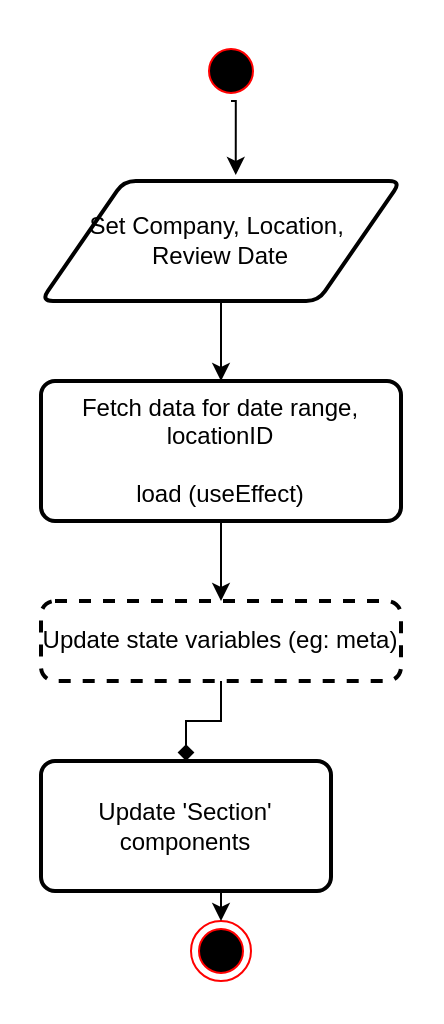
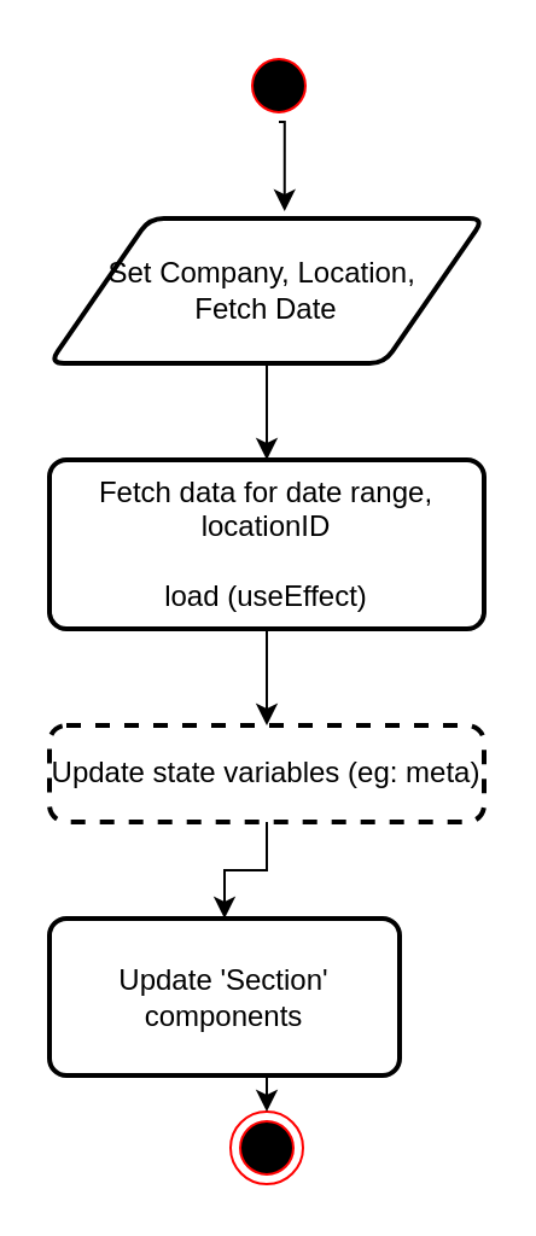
- <mxCell id="5" value="&lt;div&gt;Set Company, Location,&amp;nbsp;&lt;/div&gt;&lt;div&gt;Review Date&lt;/div&gt;" style="shape=parallelogram;html=1;strokeWidth=2;perimeter=parallelogramPerimeter;whiteSpace=wrap;rounded=1;arcSize=12;size=0.23;" vertex="1" parent="1"><mxGeometry x="20" y="90" width="180" height="60" as="geometry" /></mxCell>
+ <mxCell id="5" value="&lt;div&gt;Set Company, Location,&amp;nbsp;&lt;/div&gt;&lt;div&gt;Fetch Date&lt;/div&gt;" style="shape=parallelogram;html=1;strokeWidth=2;perimeter=parallelogramPerimeter;whiteSpace=wrap;rounded=1;arcSize=12;size=0.23;" vertex="1" parent="1"><mxGeometry x="20" y="90" width="180" height="60" as="geometry" /></mxCell>
- <mxCell id="8" style="edgeStyle=orthogonalEdgeStyle;rounded=0;orthogonalLoop=1;jettySize=auto;html=1;exitX=0.5;exitY=1;exitDx=0;exitDy=0;entryX=0.5;entryY=0;entryDx=0;entryDy=0;endArrow=diamond;" edge="1" parent="1" source="9" target="11"><mxGeometry relative="1" as="geometry" /></mxCell>
+ <mxCell id="8" style="edgeStyle=orthogonalEdgeStyle;rounded=0;orthogonalLoop=1;jettySize=auto;html=1;exitX=0.5;exitY=1;exitDx=0;exitDy=0;entryX=0.5;entryY=0;entryDx=0;entryDy=0;" edge="1" parent="1" source="9" target="11"><mxGeometry relative="1" as="geometry" /></mxCell>
